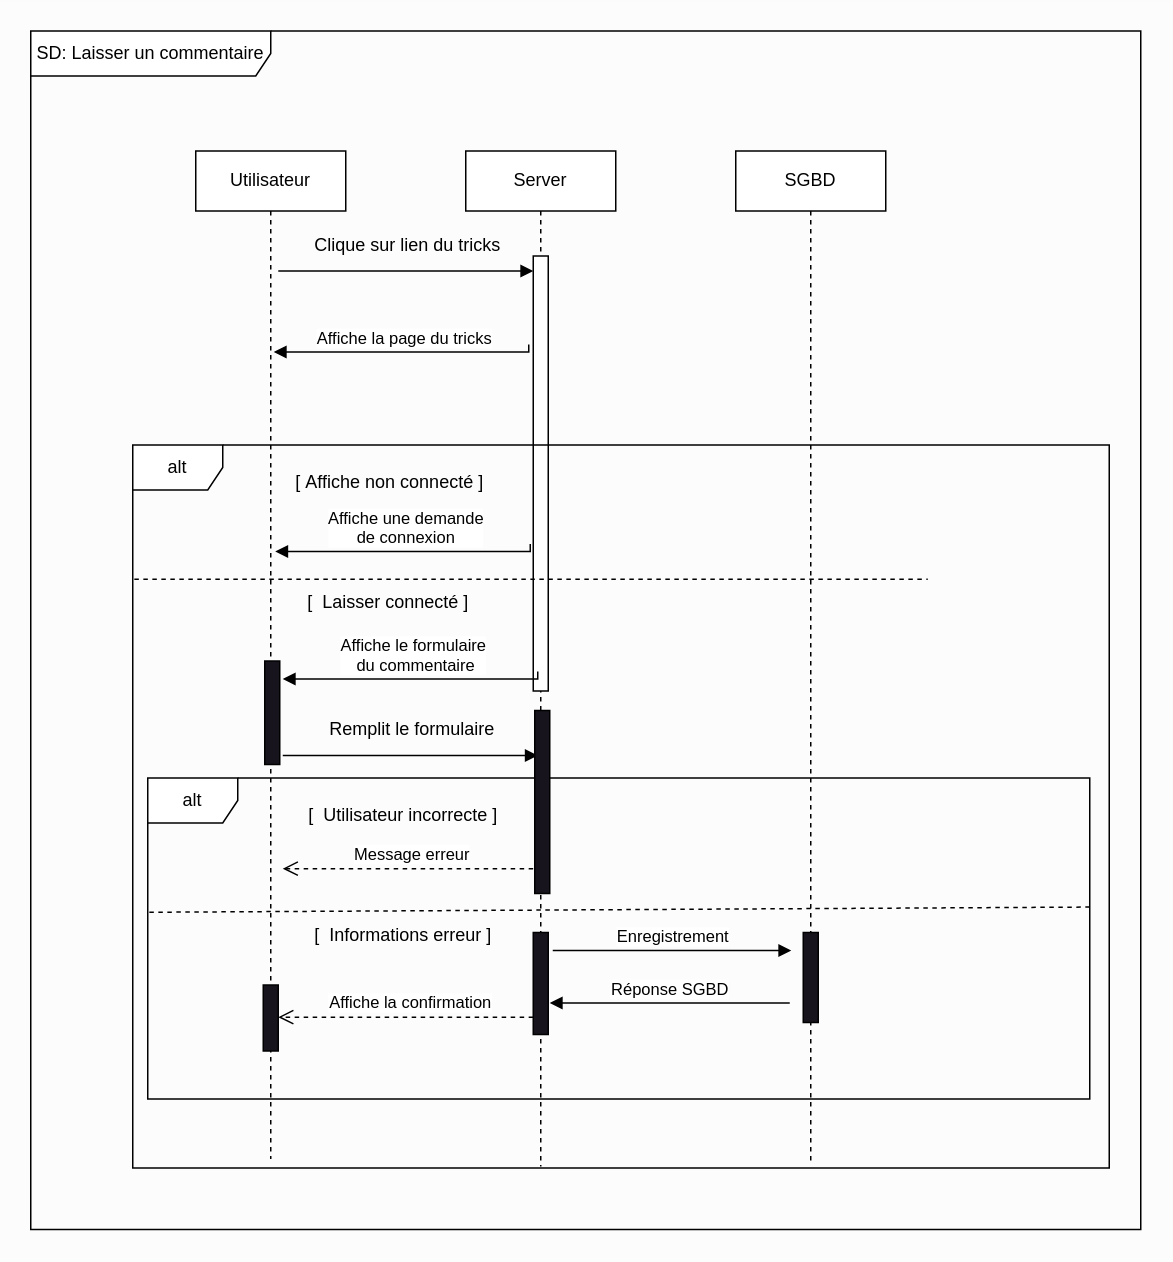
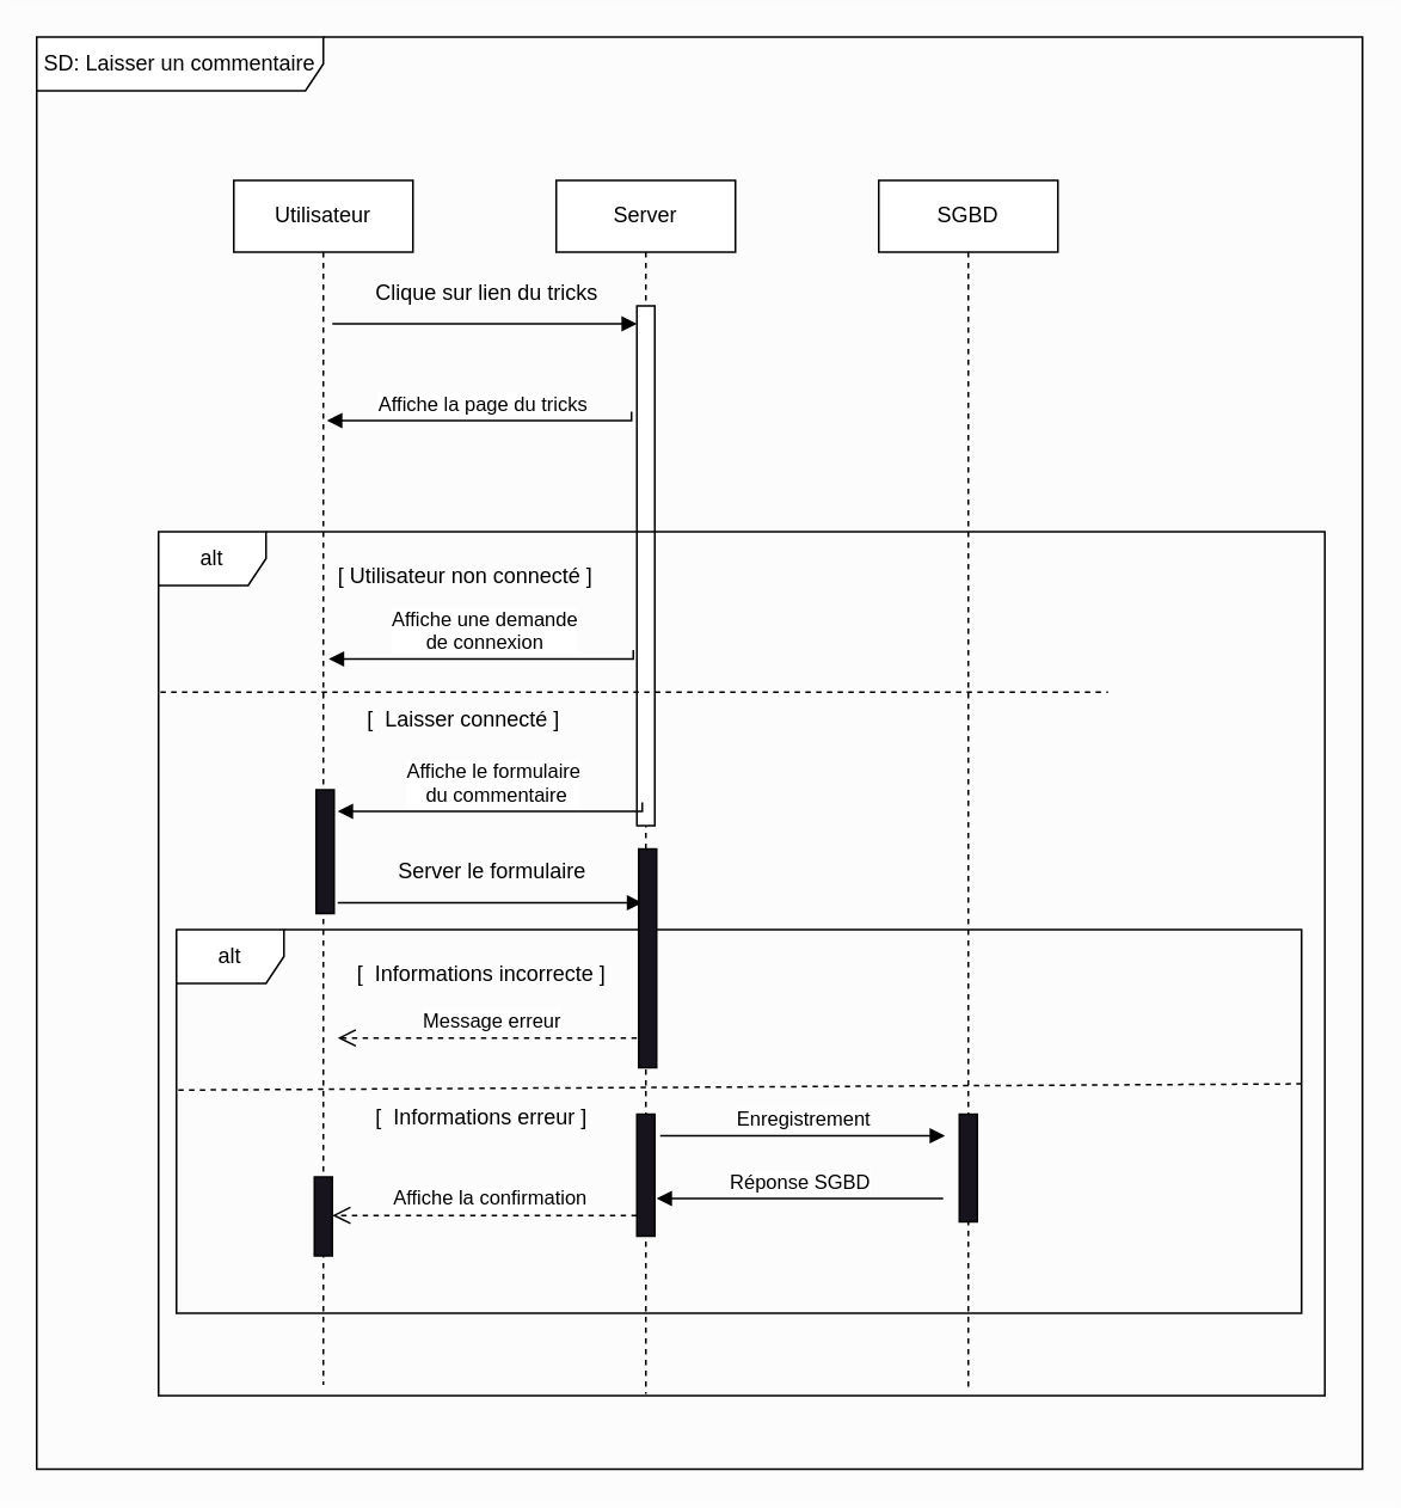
- <mxCell id="11" value="[&amp;nbsp;Affiche non connecté ]" style="text;html=1;align=center;verticalAlign=middle;resizable=0;points=[];autosize=1;strokeColor=none;fillColor=none;" parent="10" vertex="1"><mxGeometry x="91" y="12" width="160" height="26" as="geometry" /></mxCell>
+ <mxCell id="11" value="[&amp;nbsp;Utilisateur non connecté ]" style="text;html=1;align=center;verticalAlign=middle;resizable=0;points=[];autosize=1;strokeColor=none;fillColor=none;" parent="10" vertex="1"><mxGeometry x="91" y="12" width="160" height="26" as="geometry" /></mxCell>
- <mxCell id="29" value="Remplit le formulaire" style="text;html=1;align=center;verticalAlign=middle;resizable=0;points=[];autosize=1;strokeColor=none;fillColor=none;" parent="10" vertex="1"><mxGeometry x="122" y="177" width="128" height="26" as="geometry" /></mxCell>
+ <mxCell id="29" value="Server le formulaire" style="text;html=1;align=center;verticalAlign=middle;resizable=0;points=[];autosize=1;strokeColor=none;fillColor=none;" parent="10" vertex="1"><mxGeometry x="122" y="177" width="128" height="26" as="geometry" /></mxCell>
- <mxCell id="18" value="[&amp;nbsp; Utilisateur incorrecte ]" style="text;html=1;align=center;verticalAlign=middle;resizable=0;points=[];autosize=1;strokeColor=none;fillColor=none;" parent="17" vertex="1"><mxGeometry x="90" y="10" width="160" height="30" as="geometry" /></mxCell>
+ <mxCell id="18" value="[&amp;nbsp; Informations incorrecte ]" style="text;html=1;align=center;verticalAlign=middle;resizable=0;points=[];autosize=1;strokeColor=none;fillColor=none;" parent="17" vertex="1"><mxGeometry x="90" y="10" width="160" height="30" as="geometry" /></mxCell>
